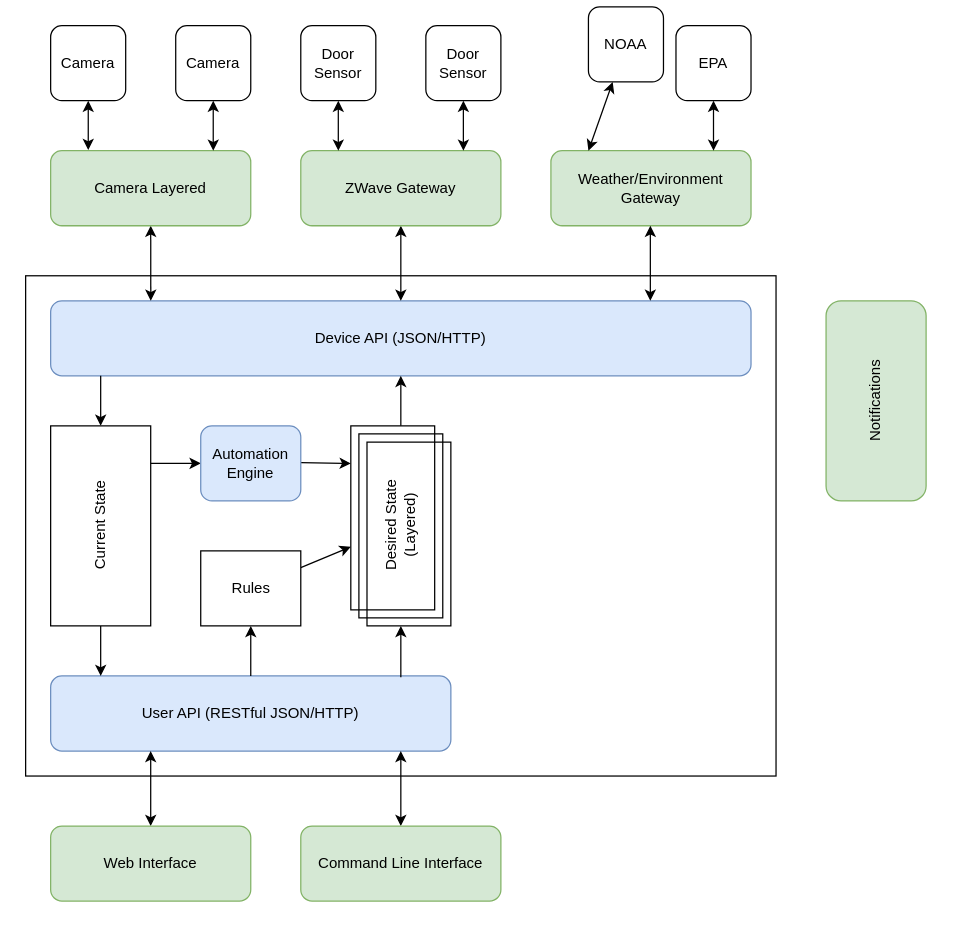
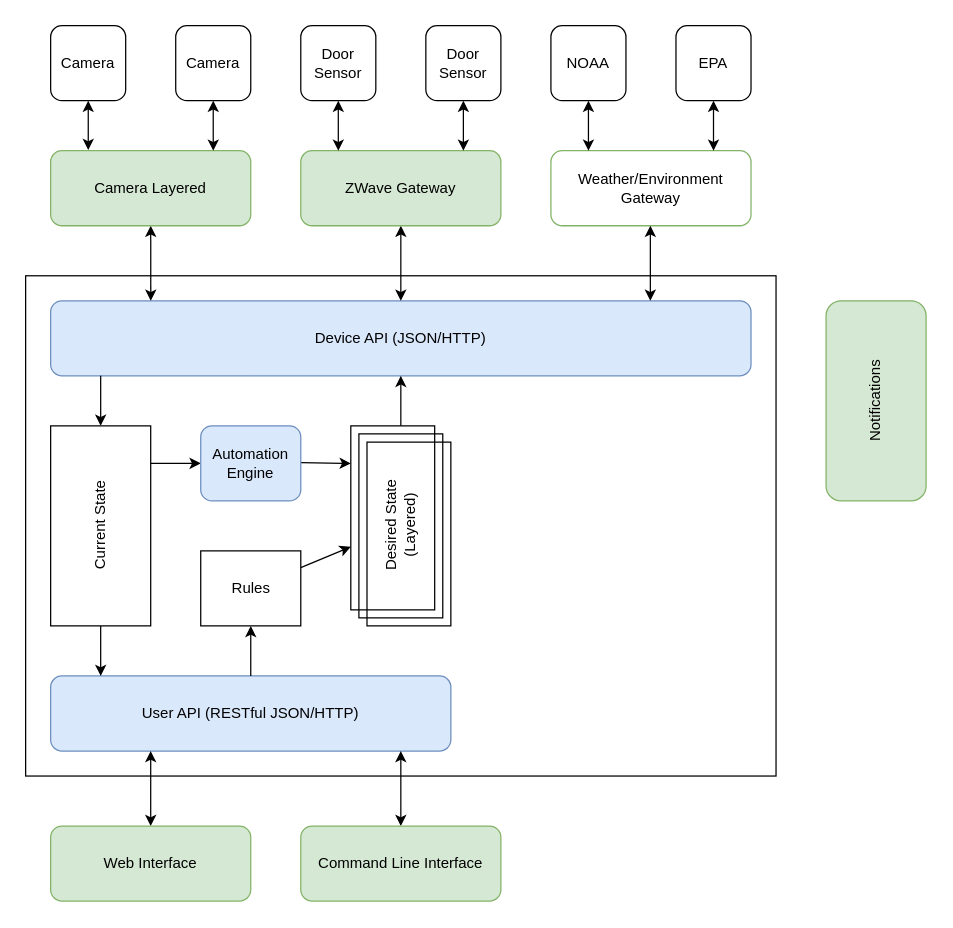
- <mxCell id="35" value="NOAA&lt;br&gt;" style="rounded=1;whiteSpace=wrap;html=1;" parent="1" vertex="1"><mxGeometry x="470" y="5" width="60" height="60" as="geometry" /></mxCell>
+ <mxCell id="35" value="NOAA&lt;br&gt;" style="rounded=1;whiteSpace=wrap;html=1;" parent="1" vertex="1"><mxGeometry x="440" y="20" width="60" height="60" as="geometry" /></mxCell>
- <mxCell id="33" value="Weather/Environment Gateway&lt;br&gt;" style="rounded=1;whiteSpace=wrap;html=1;fillColor=#d5e8d4;strokeColor=#82b366;" parent="1" vertex="1"><mxGeometry x="440" y="120" width="160" height="60" as="geometry" /></mxCell>
+ <mxCell id="33" value="Weather/Environment Gateway&lt;br&gt;" style="rounded=1;whiteSpace=wrap;html=1;fillColor=#ffffff;strokeColor=#82b366;" parent="1" vertex="1"><mxGeometry x="440" y="120" width="160" height="60" as="geometry" /></mxCell>
- <mxCell id="16" value="" style="edgeStyle=none;rounded=0;orthogonalLoop=1;jettySize=auto;html=1;startArrow=classic;startFill=1;endArrow=none;endFill=0;entryX=0.875;entryY=0.017;entryDx=0;entryDy=0;entryPerimeter=0;" parent="1" source="17" target="4" edge="1"><mxGeometry relative="1" as="geometry"><mxPoint x="360" y="540" as="targetPoint" /></mxGeometry></mxCell>
